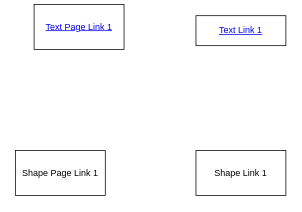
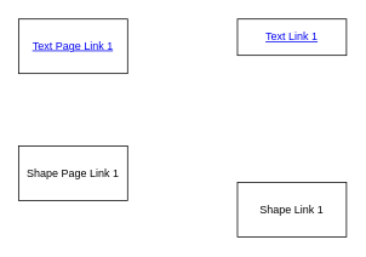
- <mxCell id="2" value="&lt;a href=&quot;data:page/id,ywT4ct3H2L5pf33UiNoI&quot;&gt;Text Page Link 1&lt;/a&gt;" style="rounded=0;whiteSpace=wrap;html=1;" parent="1" vertex="1"><mxGeometry x="45" y="5" width="120" height="60" as="geometry" /></mxCell>
+ <mxCell id="2" value="&lt;a href=&quot;data:page/id,ywT4ct3H2L5pf33UiNoI&quot;&gt;Text Page Link 1&lt;/a&gt;" style="rounded=0;whiteSpace=wrap;html=1;" parent="1" vertex="1"><mxGeometry x="20" y="20" width="120" height="60" as="geometry" /></mxCell>
- <mxCell id="3" value="&lt;span&gt;Shape Page Link 1&lt;/span&gt;" style="rounded=0;whiteSpace=wrap;html=1;" parent="1" vertex="1"><mxGeometry x="20" y="200" width="120" height="60" as="geometry" /></mxCell>
+ <mxCell id="3" value="&lt;span&gt;Shape Page Link 1&lt;/span&gt;" style="rounded=0;whiteSpace=wrap;html=1;" parent="1" vertex="1"><mxGeometry x="20" y="160" width="120" height="60" as="geometry" /></mxCell>
